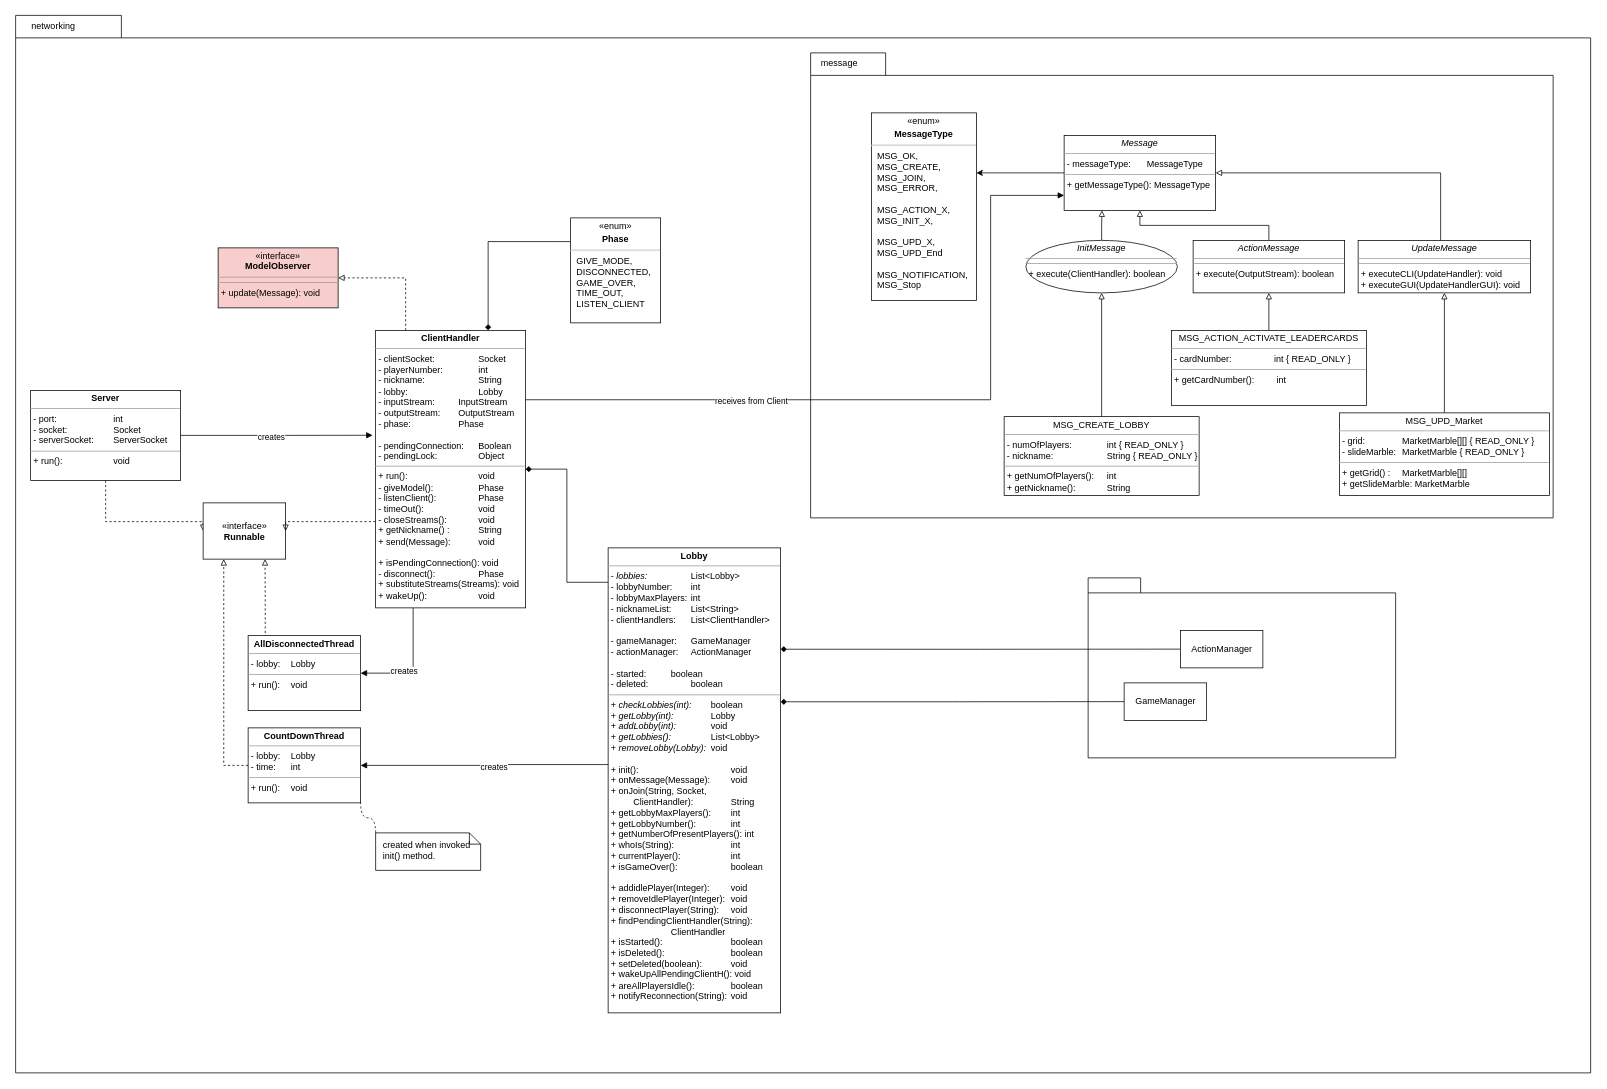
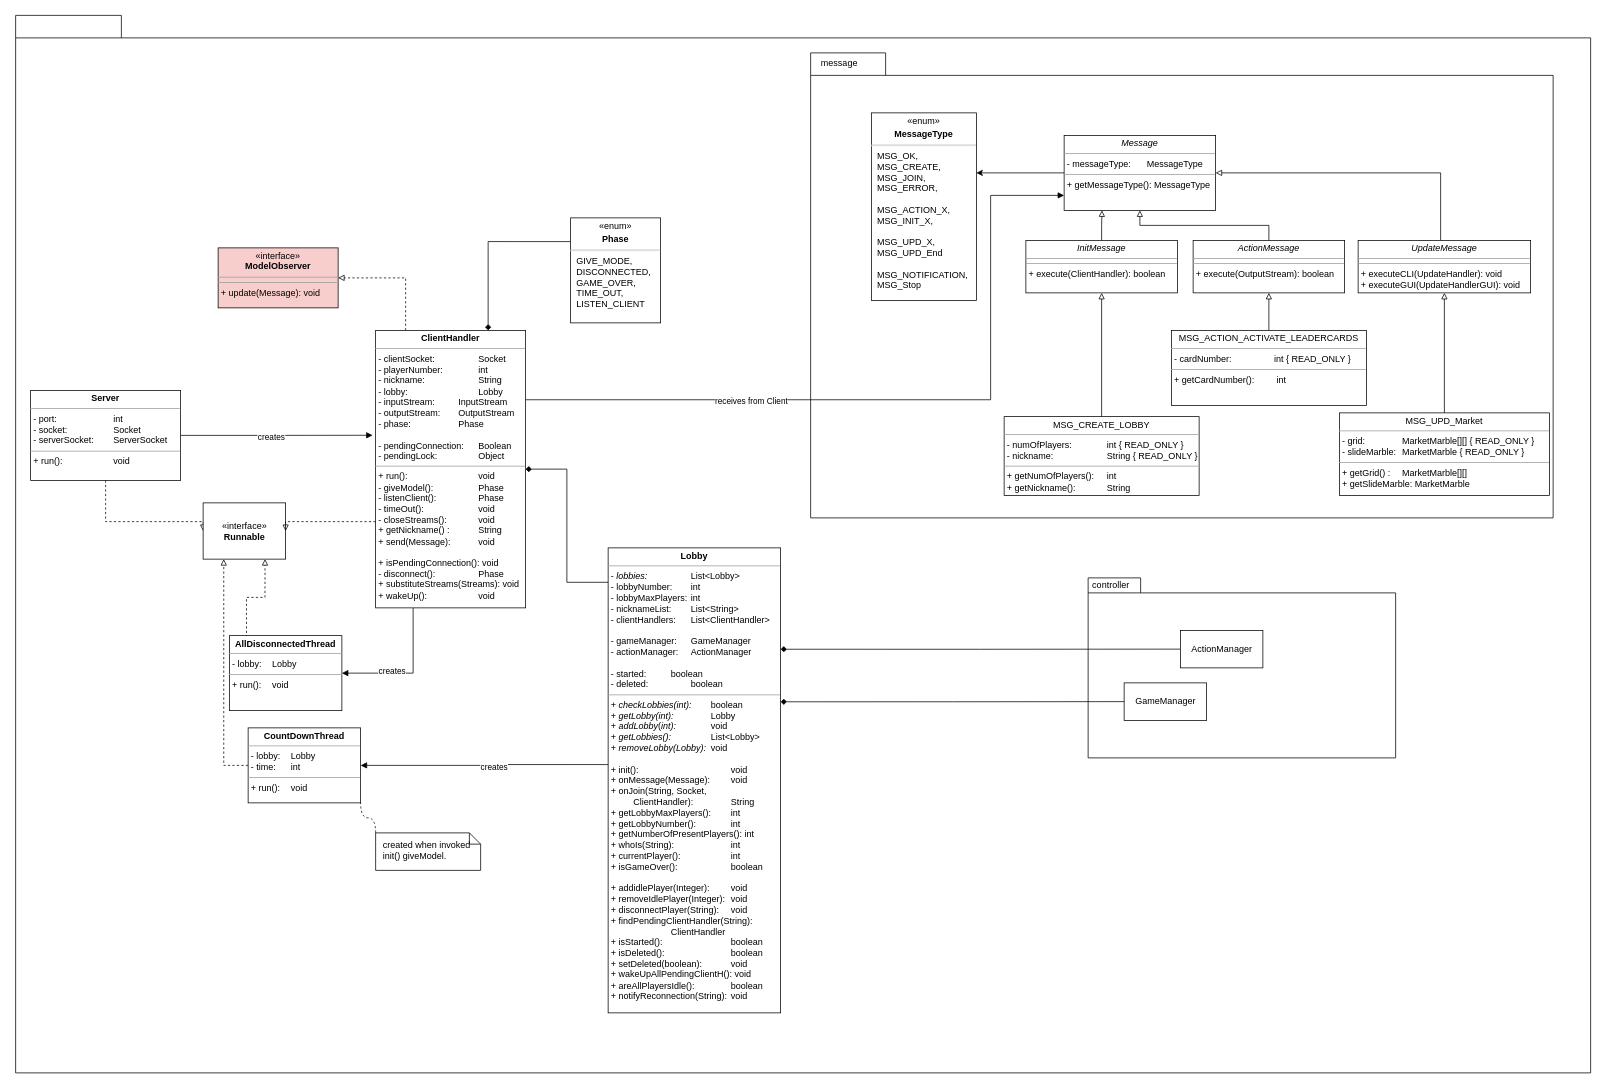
- <mxCell id="40" value="networking" style="text;html=1;align=center;verticalAlign=middle;resizable=0;points=[];autosize=1;strokeColor=none;" parent="1" vertex="1"><mxGeometry x="35" y="25" width="70" height="20" as="geometry" /></mxCell>
- <mxCell id="45" value="&lt;p style=&quot;margin: 0px ; margin-top: 4px ; text-align: center&quot;&gt;&lt;i&gt;InitMessage&lt;/i&gt;&lt;/p&gt;&lt;hr size=&quot;1&quot;&gt;&lt;hr size=&quot;1&quot;&gt;&lt;p style=&quot;margin: 0px ; margin-left: 4px&quot;&gt;+ execute(ClientHandler): boolean&lt;br&gt;&lt;/p&gt;&lt;p style=&quot;margin: 0px ; margin-left: 4px&quot;&gt;&lt;br&gt;&lt;/p&gt;&lt;p style=&quot;margin: 0px ; margin-left: 4px&quot;&gt;&lt;br&gt;&lt;/p&gt;&lt;p style=&quot;margin: 0px ; margin-left: 4px&quot;&gt;&lt;br&gt;&lt;/p&gt;&lt;p style=&quot;margin: 0px ; margin-left: 4px&quot;&gt;&lt;br&gt;&lt;/p&gt;" style="ellipse;verticalAlign=top;align=left;overflow=fill;fontSize=12;fontFamily=Helvetica;html=1;" vertex="1" parent="1"><mxGeometry x="1367" y="320" width="202" height="70" as="geometry" /></mxCell>
+ <mxCell id="45" value="&lt;p style=&quot;margin: 0px ; margin-top: 4px ; text-align: center&quot;&gt;&lt;i&gt;InitMessage&lt;/i&gt;&lt;/p&gt;&lt;hr size=&quot;1&quot;&gt;&lt;hr size=&quot;1&quot;&gt;&lt;p style=&quot;margin: 0px ; margin-left: 4px&quot;&gt;+ execute(ClientHandler): boolean&lt;br&gt;&lt;/p&gt;&lt;p style=&quot;margin: 0px ; margin-left: 4px&quot;&gt;&lt;br&gt;&lt;/p&gt;&lt;p style=&quot;margin: 0px ; margin-left: 4px&quot;&gt;&lt;br&gt;&lt;/p&gt;&lt;p style=&quot;margin: 0px ; margin-left: 4px&quot;&gt;&lt;br&gt;&lt;/p&gt;&lt;p style=&quot;margin: 0px ; margin-left: 4px&quot;&gt;&lt;br&gt;&lt;/p&gt;" style="verticalAlign=top;align=left;overflow=fill;fontSize=12;fontFamily=Helvetica;html=1;" vertex="1" parent="1"><mxGeometry x="1367" y="320" width="202" height="70" as="geometry" /></mxCell>
+ <mxCell id="41" value="controller" style="text;html=1;align=center;verticalAlign=middle;resizable=0;points=[];autosize=1;strokeColor=none;" parent="1" vertex="1"><mxGeometry x="1450" y="770" width="60" height="20" as="geometry" /></mxCell>
- <mxCell id="25" value="&lt;p style=&quot;margin: 0px ; margin-top: 4px ; text-align: center&quot;&gt;&lt;b&gt;AllDisconnectedThread&lt;/b&gt;&lt;/p&gt;&lt;hr size=&quot;1&quot;&gt;&lt;p style=&quot;margin: 0px ; margin-left: 4px&quot;&gt;- lobby: &lt;span style=&quot;white-space: pre&quot;&gt;&#09;&lt;/span&gt;Lobby&lt;/p&gt;&lt;hr size=&quot;1&quot;&gt;&lt;p style=&quot;margin: 0px ; margin-left: 4px&quot;&gt;+ run(): &lt;span style=&quot;white-space: pre&quot;&gt;&#09;&lt;/span&gt;void&lt;br&gt;&lt;/p&gt;&lt;p style=&quot;margin: 0px ; margin-left: 4px&quot;&gt;&lt;br&gt;&lt;/p&gt;&lt;p style=&quot;margin: 0px ; margin-left: 4px&quot;&gt;&lt;br&gt;&lt;/p&gt;&lt;p style=&quot;margin: 0px ; margin-left: 4px&quot;&gt;&lt;br&gt;&lt;/p&gt;&lt;p style=&quot;margin: 0px ; margin-left: 4px&quot;&gt;&lt;br&gt;&lt;/p&gt;" style="verticalAlign=top;align=left;overflow=fill;fontSize=12;fontFamily=Helvetica;html=1;" parent="1" vertex="1"><mxGeometry x="330" y="847" width="150" height="100" as="geometry" /></mxCell>
+ <mxCell id="25" value="&lt;p style=&quot;margin: 0px ; margin-top: 4px ; text-align: center&quot;&gt;&lt;b&gt;AllDisconnectedThread&lt;/b&gt;&lt;/p&gt;&lt;hr size=&quot;1&quot;&gt;&lt;p style=&quot;margin: 0px ; margin-left: 4px&quot;&gt;- lobby: &lt;span style=&quot;white-space: pre&quot;&gt;&#09;&lt;/span&gt;Lobby&lt;/p&gt;&lt;hr size=&quot;1&quot;&gt;&lt;p style=&quot;margin: 0px ; margin-left: 4px&quot;&gt;+ run(): &lt;span style=&quot;white-space: pre&quot;&gt;&#09;&lt;/span&gt;void&lt;br&gt;&lt;/p&gt;&lt;p style=&quot;margin: 0px ; margin-left: 4px&quot;&gt;&lt;br&gt;&lt;/p&gt;&lt;p style=&quot;margin: 0px ; margin-left: 4px&quot;&gt;&lt;br&gt;&lt;/p&gt;&lt;p style=&quot;margin: 0px ; margin-left: 4px&quot;&gt;&lt;br&gt;&lt;/p&gt;&lt;p style=&quot;margin: 0px ; margin-left: 4px&quot;&gt;&lt;br&gt;&lt;/p&gt;" style="verticalAlign=top;align=left;overflow=fill;fontSize=12;fontFamily=Helvetica;html=1;" parent="1" vertex="1"><mxGeometry x="305" y="847" width="150" height="100" as="geometry" /></mxCell>
- <mxCell id="43" value="&lt;p style=&quot;margin: 0px ; margin-top: 10px ; margin-left: 10px ; text-align: left&quot;&gt;created when invoked init() method.&lt;br&gt;&lt;/p&gt;" style="shape=note;html=1;size=15;spacingLeft=5;align=left;html=1;overflow=fill;whiteSpace=wrap;align=center;" parent="1" vertex="1"><mxGeometry x="500" y="1110" width="140" height="50" as="geometry" /></mxCell>
+ <mxCell id="43" value="&lt;p style=&quot;margin: 0px ; margin-top: 10px ; margin-left: 10px ; text-align: left&quot;&gt;created when invoked init() giveModel.&lt;br&gt;&lt;/p&gt;" style="shape=note;html=1;size=15;spacingLeft=5;align=left;html=1;overflow=fill;whiteSpace=wrap;align=center;" parent="1" vertex="1"><mxGeometry x="500" y="1110" width="140" height="50" as="geometry" /></mxCell>
